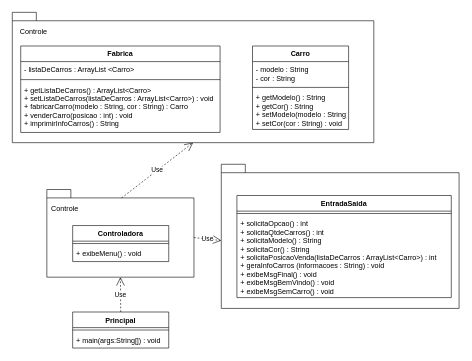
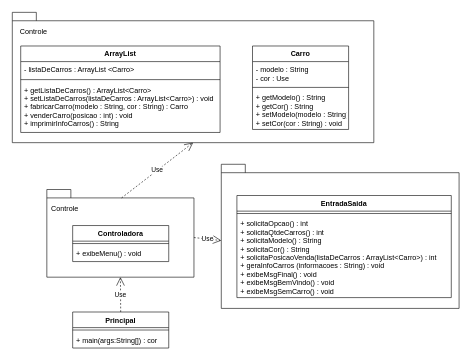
- <mxCell id="17" value="Fabrica" style="swimlane;fontStyle=1;align=center;verticalAlign=top;childLayout=stackLayout;horizontal=1;startSize=26;horizontalStack=0;resizeParent=1;resizeParentMax=0;resizeLast=0;collapsible=1;marginBottom=0;" vertex="1" parent="1"><mxGeometry x="34" y="76" width="332" height="144" as="geometry" /></mxCell>
+ <mxCell id="17" value="ArrayList" style="swimlane;fontStyle=1;align=center;verticalAlign=top;childLayout=stackLayout;horizontal=1;startSize=26;horizontalStack=0;resizeParent=1;resizeParentMax=0;resizeLast=0;collapsible=1;marginBottom=0;" vertex="1" parent="1"><mxGeometry x="34" y="76" width="332" height="144" as="geometry" /></mxCell>
- <mxCell id="14" value="- modelo : String&#10;- cor : String" style="text;strokeColor=none;fillColor=none;align=left;verticalAlign=top;spacingLeft=4;spacingRight=4;overflow=hidden;rotatable=0;points=[[0,0.5],[1,0.5]];portConstraint=eastwest;" vertex="1" parent="13"><mxGeometry y="26" width="160" height="39" as="geometry" /></mxCell>
+ <mxCell id="14" value="- modelo : String&#10;- cor : Use" style="text;strokeColor=none;fillColor=none;align=left;verticalAlign=top;spacingLeft=4;spacingRight=4;overflow=hidden;rotatable=0;points=[[0,0.5],[1,0.5]];portConstraint=eastwest;" vertex="1" parent="13"><mxGeometry y="26" width="160" height="39" as="geometry" /></mxCell>
- <mxCell id="6" value="+ main(args:String[]) : void" style="text;strokeColor=none;fillColor=none;align=left;verticalAlign=top;spacingLeft=4;spacingRight=4;overflow=hidden;rotatable=0;points=[[0,0.5],[1,0.5]];portConstraint=eastwest;" vertex="1" parent="4"><mxGeometry y="34" width="160" height="26" as="geometry" /></mxCell>
+ <mxCell id="6" value="+ main(args:String[]) : cor" style="text;strokeColor=none;fillColor=none;align=left;verticalAlign=top;spacingLeft=4;spacingRight=4;overflow=hidden;rotatable=0;points=[[0,0.5],[1,0.5]];portConstraint=eastwest;" vertex="1" parent="4"><mxGeometry y="34" width="160" height="26" as="geometry" /></mxCell>
